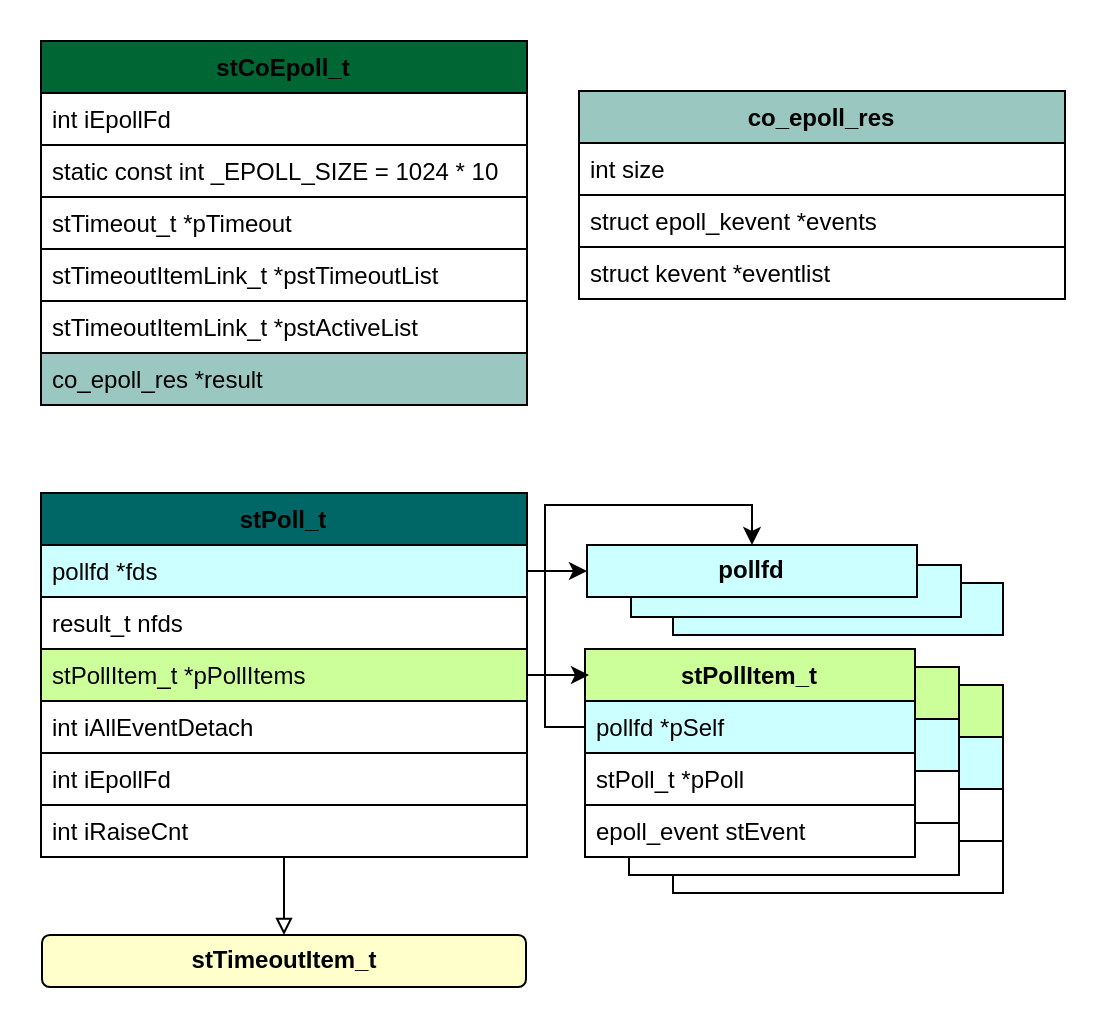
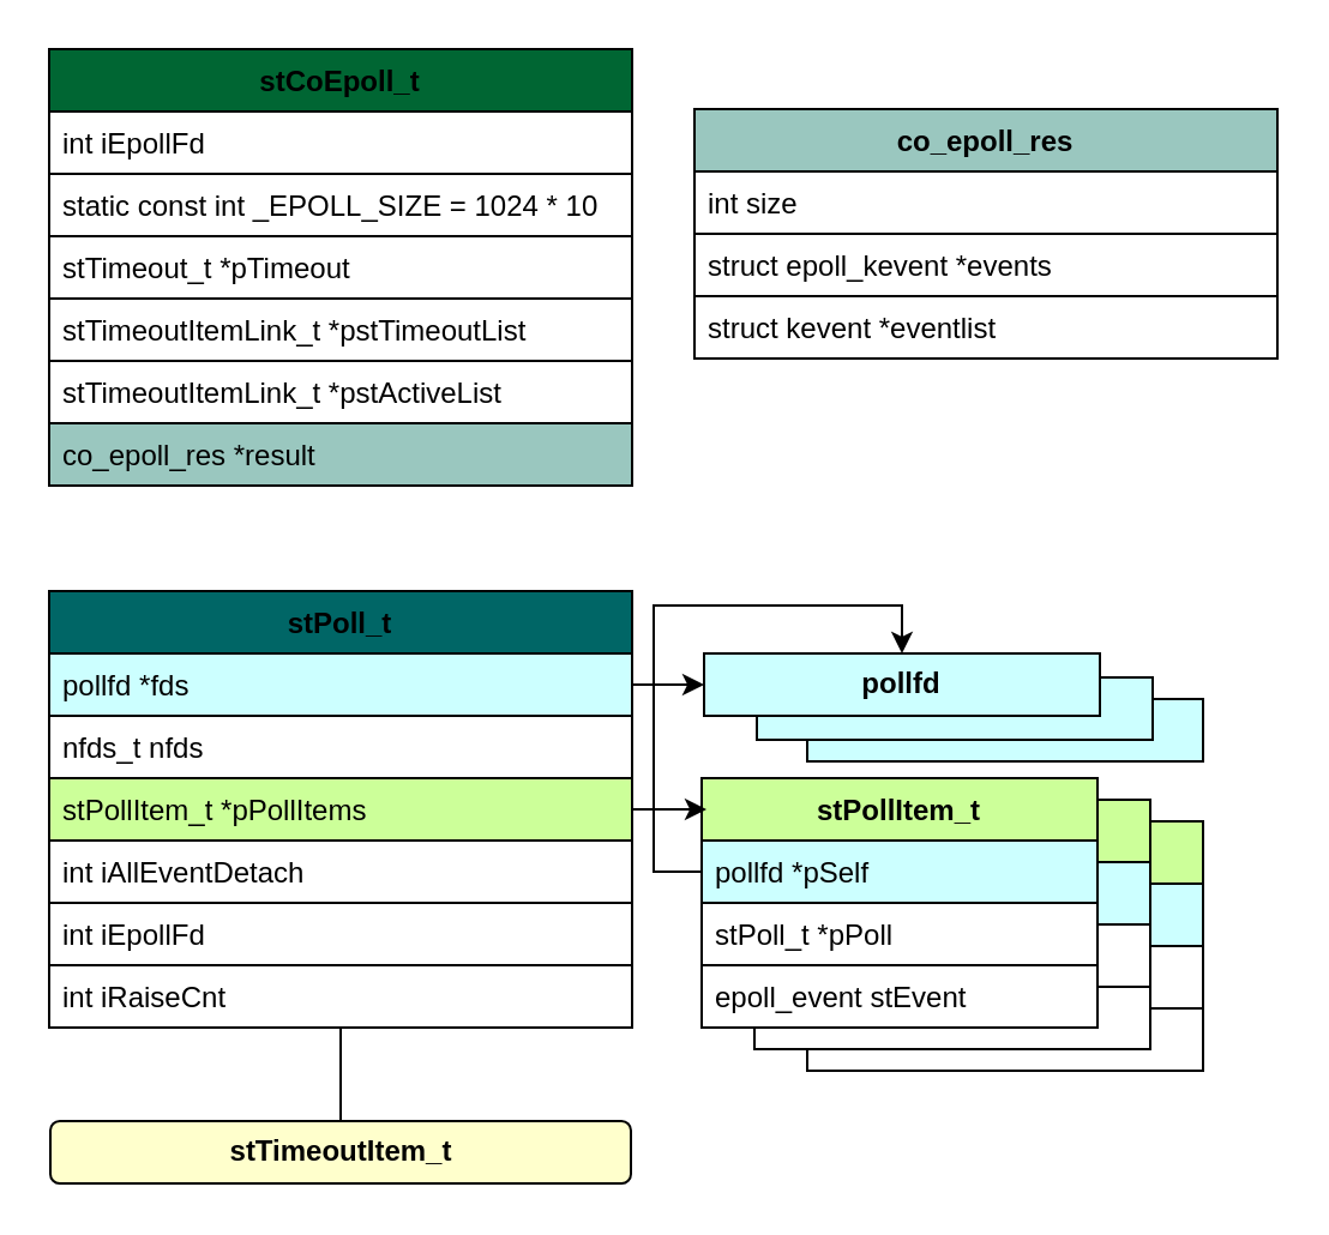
- <mxCell id="22" value="result_t nfds" style="text;fillColor=none;align=left;verticalAlign=top;spacingLeft=4;spacingRight=4;overflow=hidden;rotatable=0;points=[[0,0.5],[1,0.5]];portConstraint=eastwest;strokeColor=#000000;" parent="20" vertex="1"><mxGeometry y="52" width="243" height="26" as="geometry" /></mxCell>
+ <mxCell id="22" value="nfds_t nfds" style="text;fillColor=none;align=left;verticalAlign=top;spacingLeft=4;spacingRight=4;overflow=hidden;rotatable=0;points=[[0,0.5],[1,0.5]];portConstraint=eastwest;strokeColor=#000000;" parent="20" vertex="1"><mxGeometry y="52" width="243" height="26" as="geometry" /></mxCell>
- <mxCell id="19" style="edgeStyle=orthogonalEdgeStyle;rounded=0;orthogonalLoop=1;jettySize=auto;html=1;entryX=0.5;entryY=0;entryDx=0;entryDy=0;fontFamily=Comic Sans MS;endArrow=block;endFill=0;" parent="1" source="20" target="39" edge="1"><mxGeometry relative="1" as="geometry"><mxPoint x="141.5" y="459" as="targetPoint" /></mxGeometry></mxCell>
+ <mxCell id="19" style="edgeStyle=orthogonalEdgeStyle;rounded=0;orthogonalLoop=1;jettySize=auto;html=1;entryX=0.5;entryY=0;entryDx=0;entryDy=0;fontFamily=Comic Sans MS;endArrow=none;endFill=0;" parent="1" source="20" target="39" edge="1"><mxGeometry relative="1" as="geometry"><mxPoint x="141.5" y="459" as="targetPoint" /></mxGeometry></mxCell>
